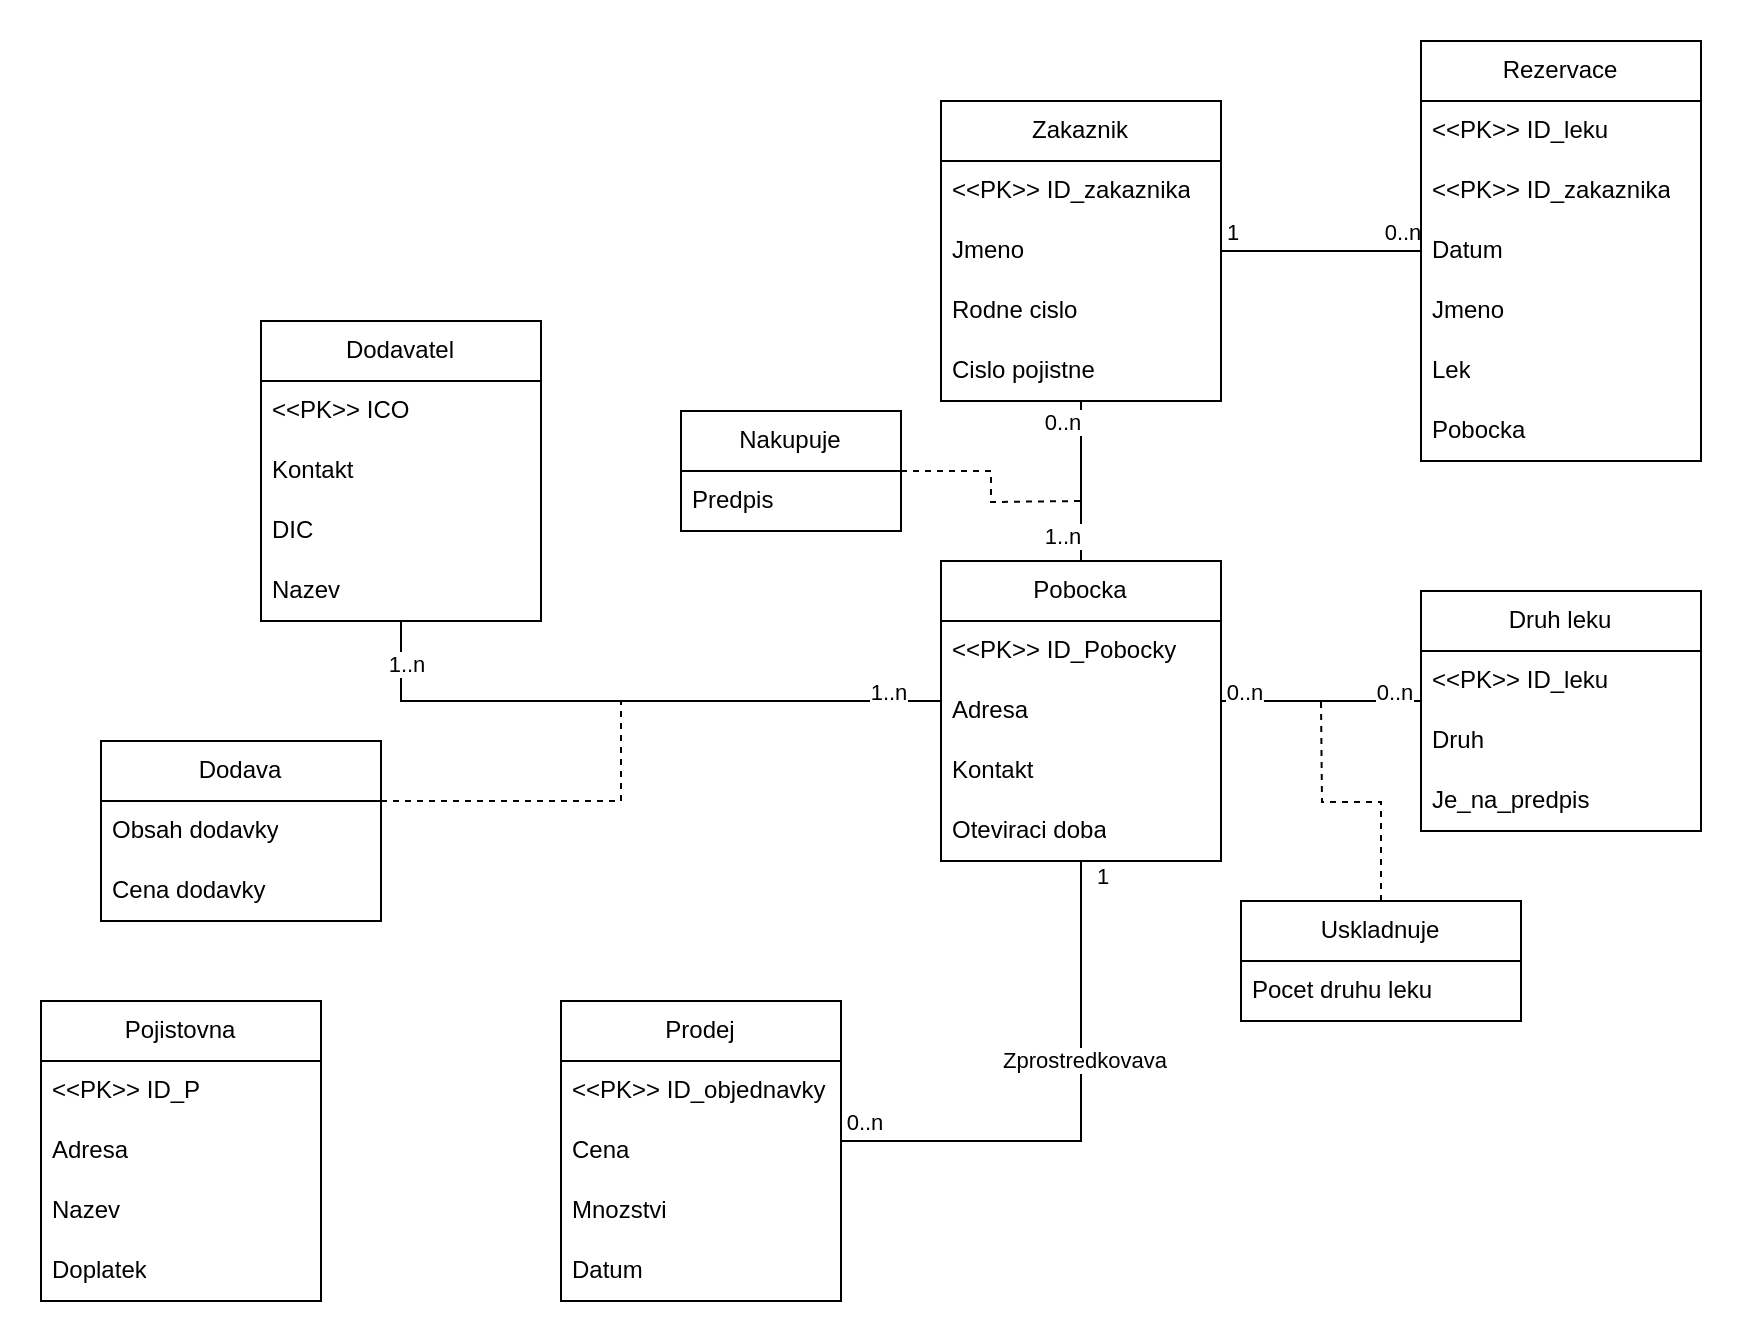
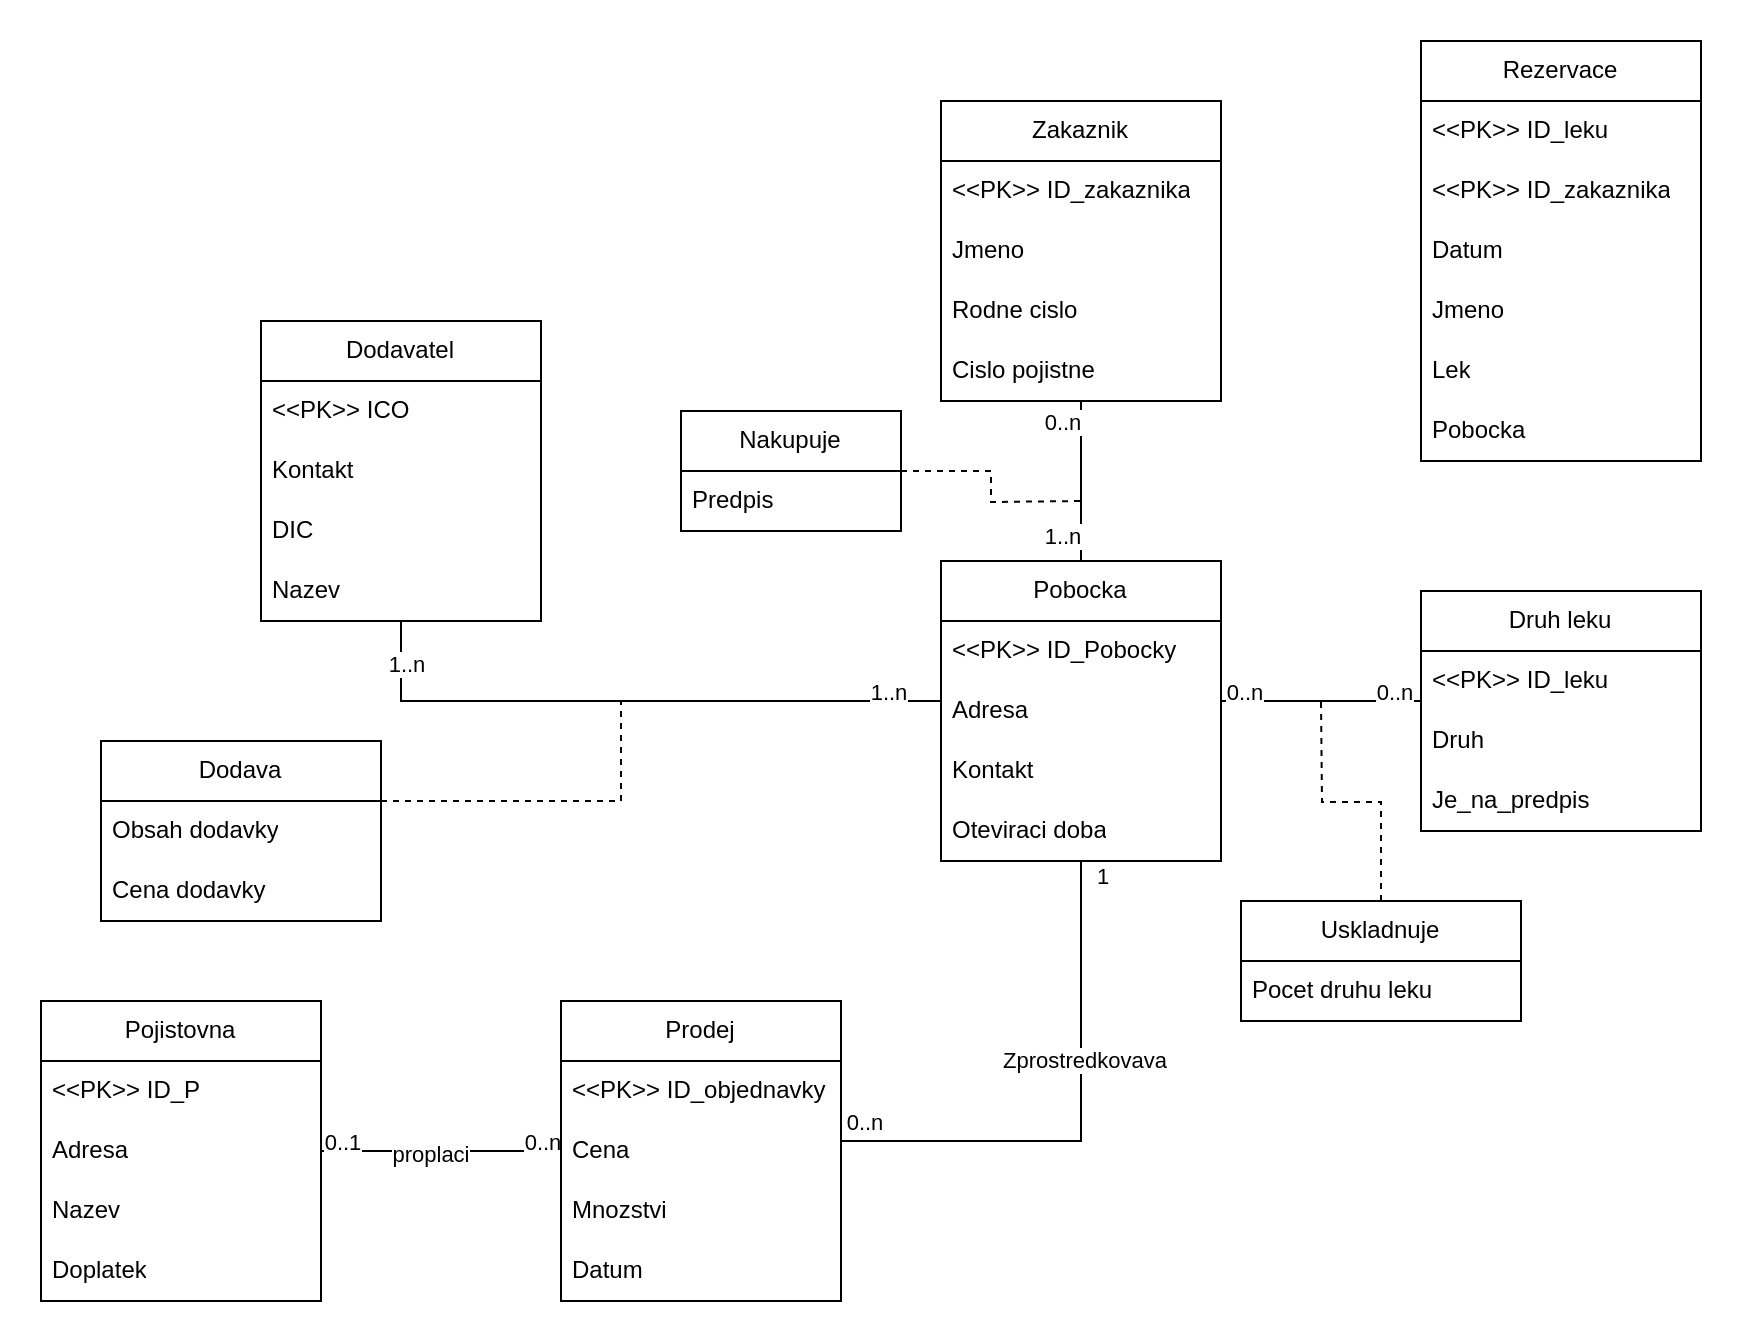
- <mxCell id="43" style="edgeStyle=orthogonalEdgeStyle;rounded=0;orthogonalLoop=1;jettySize=auto;html=1;endArrow=none;endFill=0;" edge="1" parent="1" source="46" target="18"><mxGeometry relative="1" as="geometry" /></mxCell>
- <mxCell id="44" value="1" style="edgeLabel;html=1;align=center;verticalAlign=middle;resizable=0;points=[];" vertex="1" connectable="0" parent="43"><mxGeometry x="0.908" y="1" relative="1" as="geometry"><mxPoint y="-11" as="offset" /></mxGeometry></mxCell>
- <mxCell id="45" value="0..n" style="edgeLabel;html=1;align=center;verticalAlign=middle;resizable=0;points=[];" vertex="1" connectable="0" parent="43"><mxGeometry x="-0.835" y="-1" relative="1" as="geometry"><mxPoint x="-2" y="-9" as="offset" /></mxGeometry></mxCell>
+ <mxCell id="2" style="edgeStyle=orthogonalEdgeStyle;rounded=0;orthogonalLoop=1;jettySize=auto;html=1;endArrow=none;endFill=0;" edge="1" parent="1" source="6" target="53"><mxGeometry relative="1" as="geometry" /></mxCell>
+ <mxCell id="3" value="0..n" style="edgeLabel;html=1;align=center;verticalAlign=middle;resizable=0;points=[];" vertex="1" connectable="0" parent="2"><mxGeometry x="0.873" relative="1" as="geometry"><mxPoint x="-2" y="-5" as="offset" /></mxGeometry></mxCell>
+ <mxCell id="4" value="0..1" style="edgeLabel;html=1;align=center;verticalAlign=middle;resizable=0;points=[];" vertex="1" connectable="0" parent="2"><mxGeometry x="-0.911" y="-1" relative="1" as="geometry"><mxPoint x="5" y="-6" as="offset" /></mxGeometry></mxCell>
+ <mxCell id="5" value="proplaci" style="edgeLabel;html=1;align=center;verticalAlign=middle;resizable=0;points=[];" vertex="1" connectable="0" parent="2"><mxGeometry x="-0.107" y="-1" relative="1" as="geometry"><mxPoint as="offset" /></mxGeometry></mxCell>
